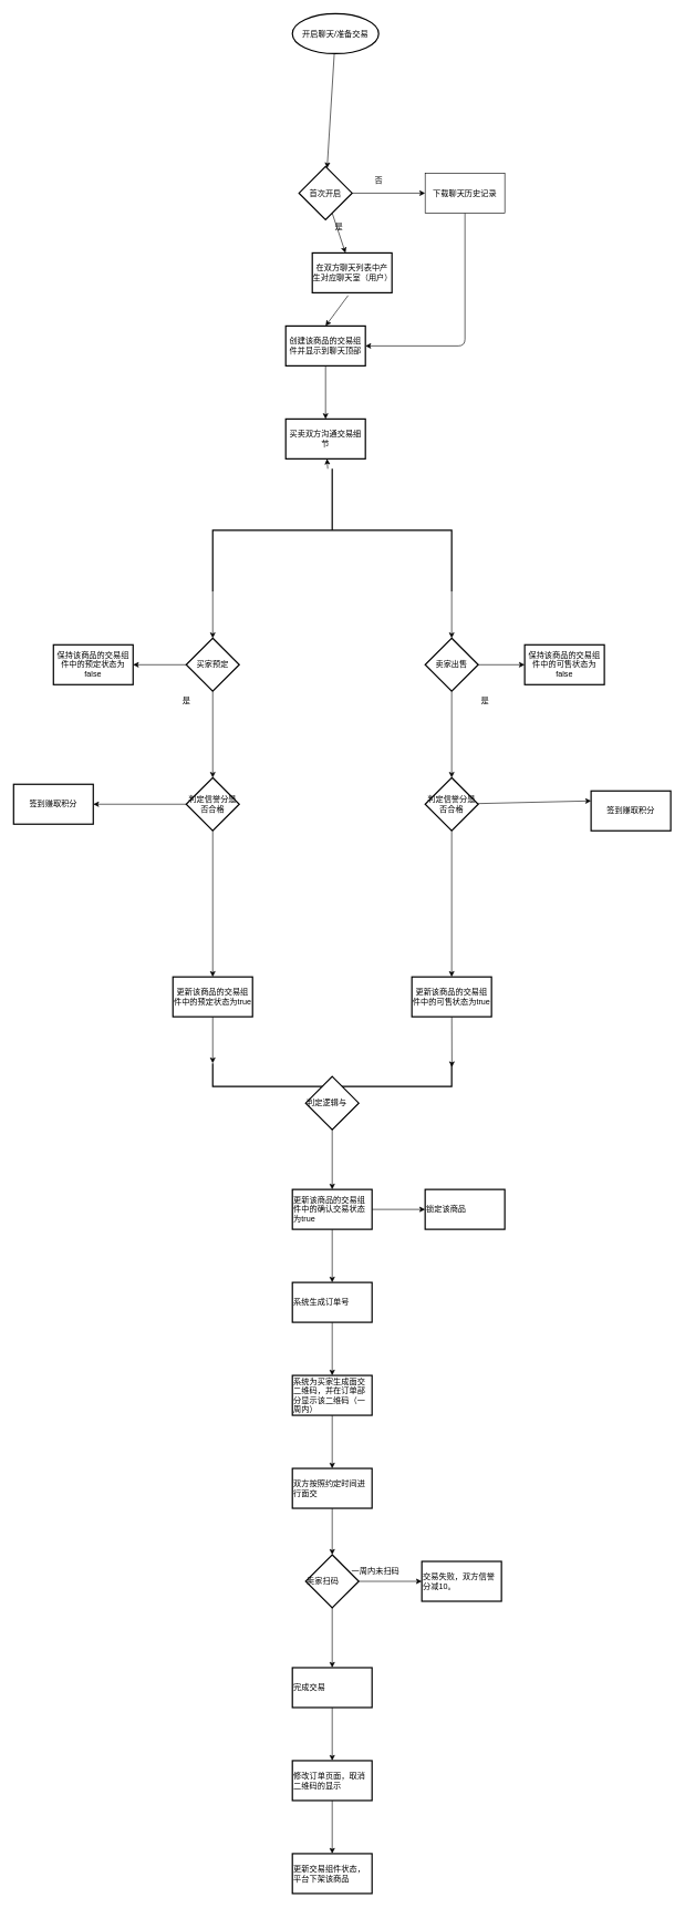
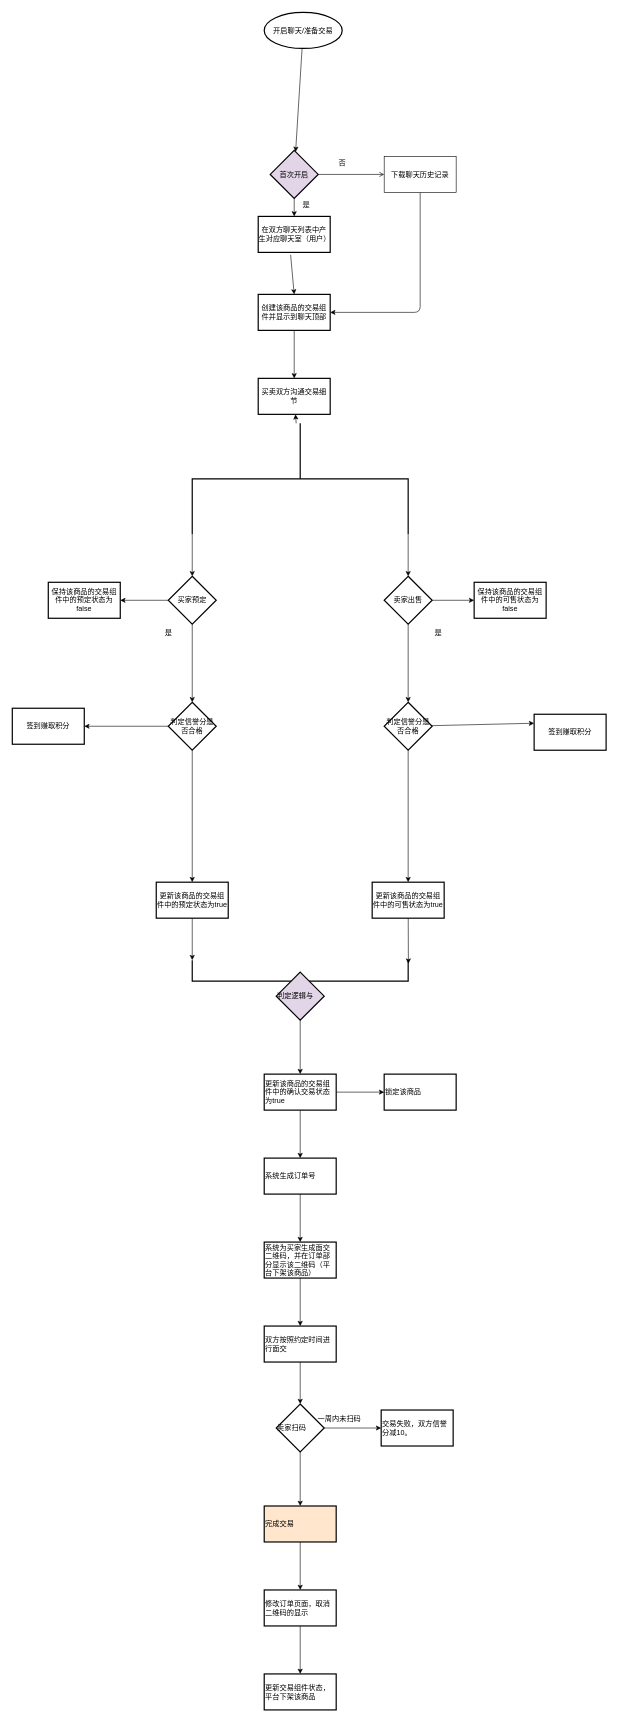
- <mxCell id="8" value="首次开启" style="rhombus;whiteSpace=wrap;html=1;strokeWidth=2;" vertex="1" parent="1"><mxGeometry x="450" y="250" width="80" height="80" as="geometry" /></mxCell>
+ <mxCell id="8" value="首次开启" style="rhombus;whiteSpace=wrap;html=1;strokeWidth=2;fillColor=#e1d5e7;" vertex="1" parent="1"><mxGeometry x="450" y="250" width="80" height="80" as="geometry" /></mxCell>
- <mxCell id="7" value="" style="edgeStyle=none;html=1;entryX=0;entryY=0.5;entryDx=0;entryDy=0;" edge="1" parent="1" source="8" target="14"><mxGeometry relative="1" as="geometry"><mxPoint x="630" y="290" as="targetPoint" /></mxGeometry></mxCell>
+ <mxCell id="7" value="" style="edgeStyle=none;html=1;entryX=0;entryY=0.5;entryDx=0;entryDy=0;endArrow=open;" edge="1" parent="1" source="8" target="14"><mxGeometry relative="1" as="geometry"><mxPoint x="630" y="290" as="targetPoint" /></mxGeometry></mxCell>
- <mxCell id="5" value="在双方聊天列表中产生对应聊天室（用户）" style="whiteSpace=wrap;html=1;strokeWidth=2;" vertex="1" parent="1"><mxGeometry x="470" y="380" width="120" height="60" as="geometry" /></mxCell>
+ <mxCell id="5" value="在双方聊天列表中产生对应聊天室（用户）" style="whiteSpace=wrap;html=1;strokeWidth=2;" vertex="1" parent="1"><mxGeometry x="430" y="360" width="120" height="60" as="geometry" /></mxCell>
- <mxCell id="36" value="判定逻辑与&amp;nbsp;" style="rhombus;whiteSpace=wrap;html=1;align=left;strokeWidth=2;" vertex="1" parent="1"><mxGeometry x="460" y="1620" width="80" height="80" as="geometry" /></mxCell>
+ <mxCell id="36" value="判定逻辑与&amp;nbsp;" style="rhombus;whiteSpace=wrap;html=1;align=left;strokeWidth=2;fillColor=#e1d5e7;" vertex="1" parent="1"><mxGeometry x="460" y="1620" width="80" height="80" as="geometry" /></mxCell>
- <mxCell id="43" value="系统为买家生成面交二维码，并在订单部分显示该二维码（一周内）" style="whiteSpace=wrap;html=1;align=left;strokeWidth=2;" vertex="1" parent="1"><mxGeometry x="440" y="2070" width="120" height="60" as="geometry" /></mxCell>
+ <mxCell id="43" value="系统为买家生成面交二维码，并在订单部分显示该二维码（平台下架该商品）" style="whiteSpace=wrap;html=1;align=left;strokeWidth=2;" vertex="1" parent="1"><mxGeometry x="440" y="2070" width="120" height="60" as="geometry" /></mxCell>
- <mxCell id="51" value="完成交易" style="whiteSpace=wrap;html=1;align=left;strokeWidth=2;" vertex="1" parent="1"><mxGeometry x="440" y="2510" width="120" height="60" as="geometry" /></mxCell>
+ <mxCell id="51" value="完成交易" style="whiteSpace=wrap;html=1;align=left;strokeWidth=2;fillColor=#ffe6cc;" vertex="1" parent="1"><mxGeometry x="440" y="2510" width="120" height="60" as="geometry" /></mxCell>
